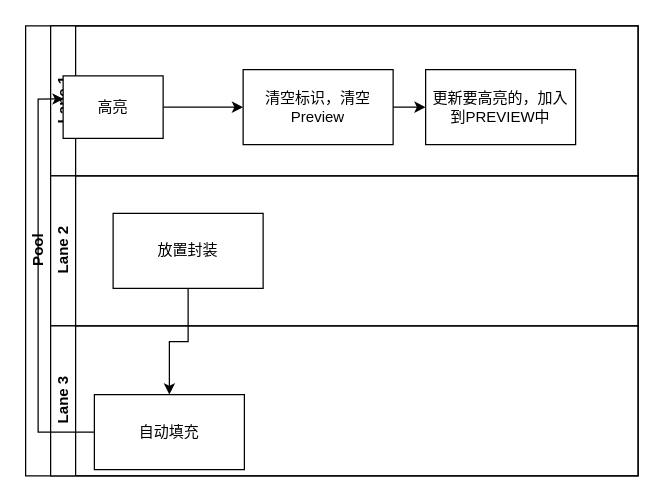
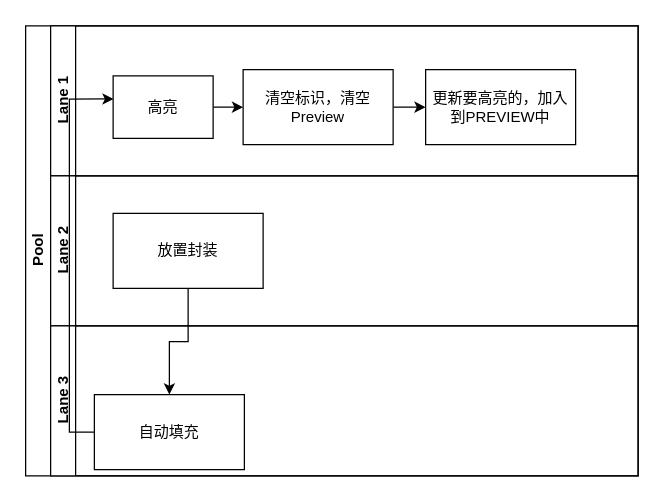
- <mxCell id="5" value="高亮" style="rounded=0;whiteSpace=wrap;html=1;" vertex="1" parent="3"><mxGeometry x="10" y="40" width="80" height="50" as="geometry" /></mxCell>
+ <mxCell id="5" value="高亮" style="rounded=0;whiteSpace=wrap;html=1;" vertex="1" parent="3"><mxGeometry x="50" y="40" width="80" height="50" as="geometry" /></mxCell>
